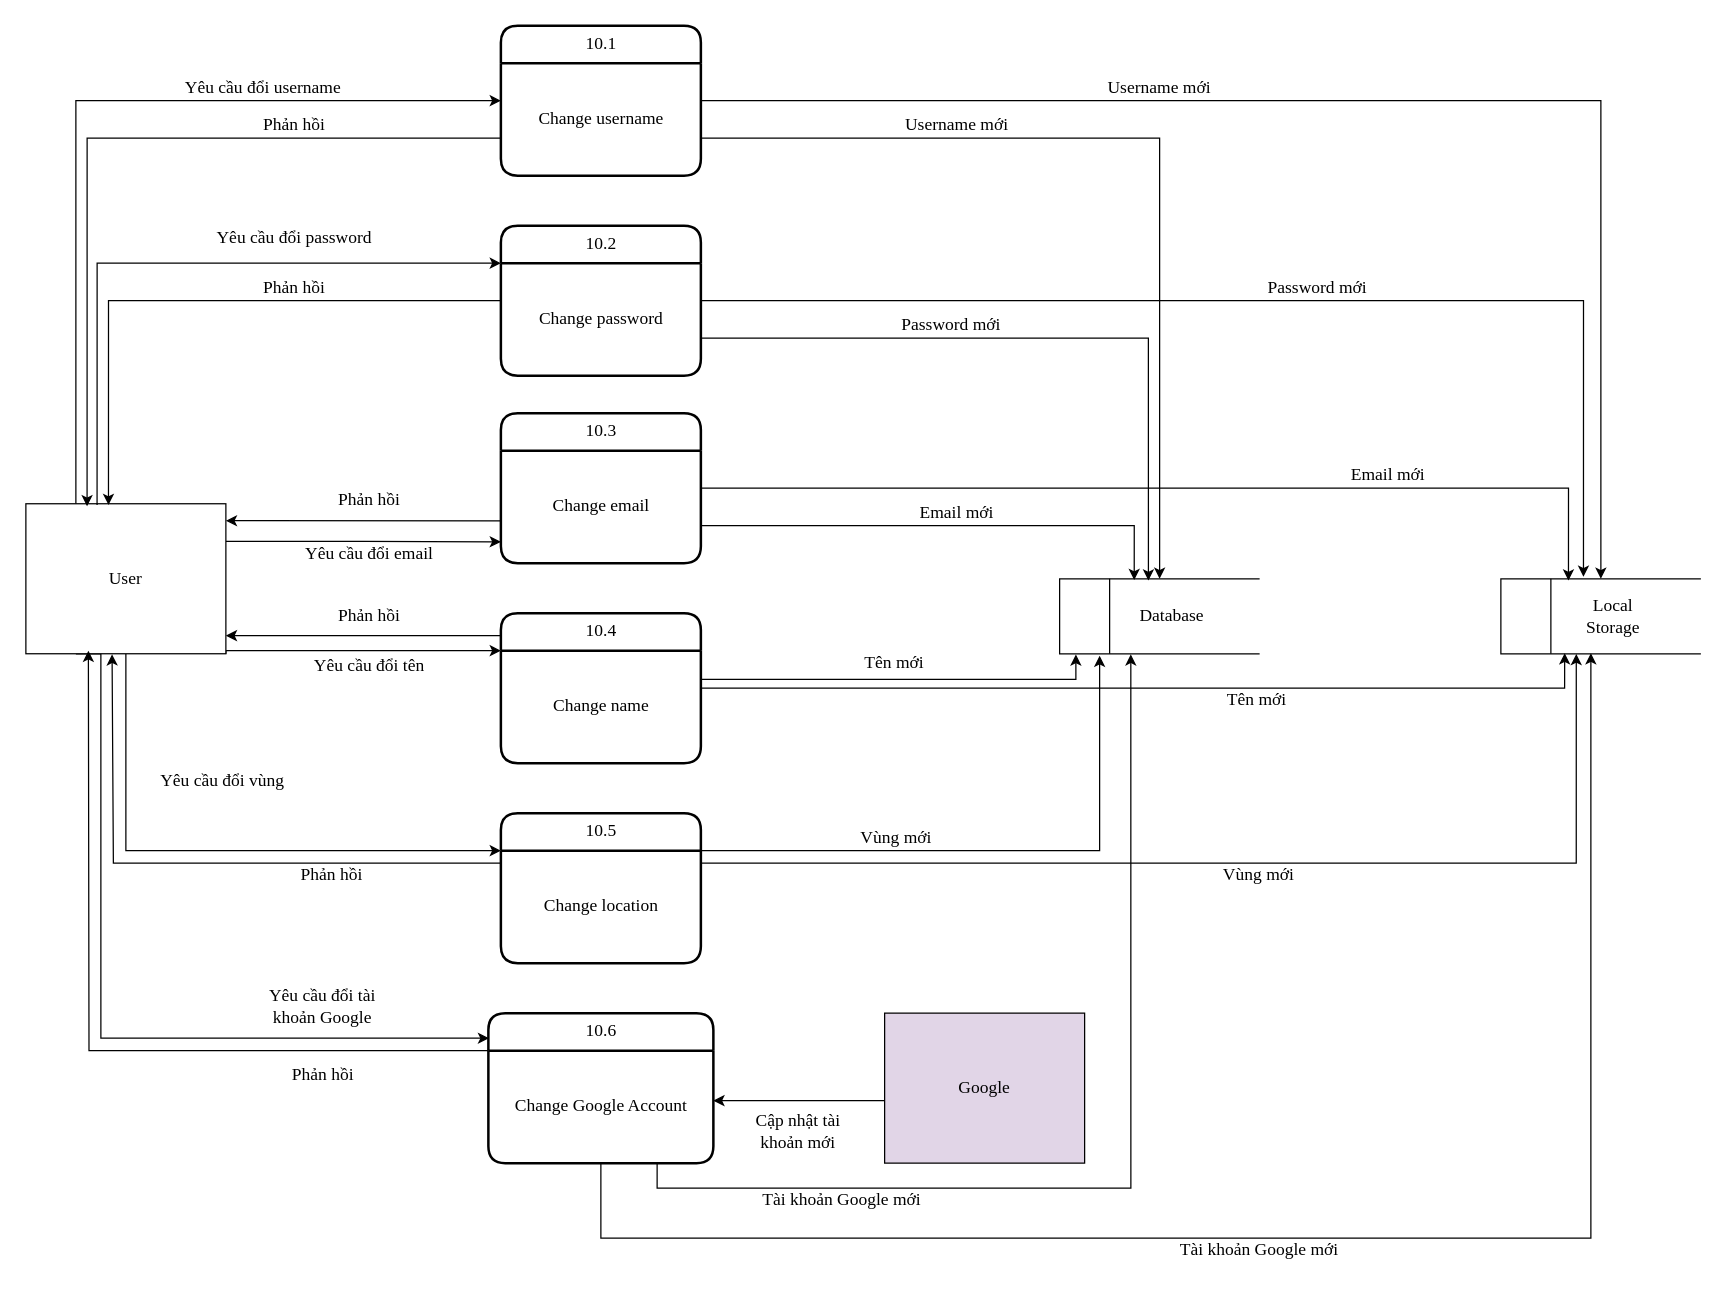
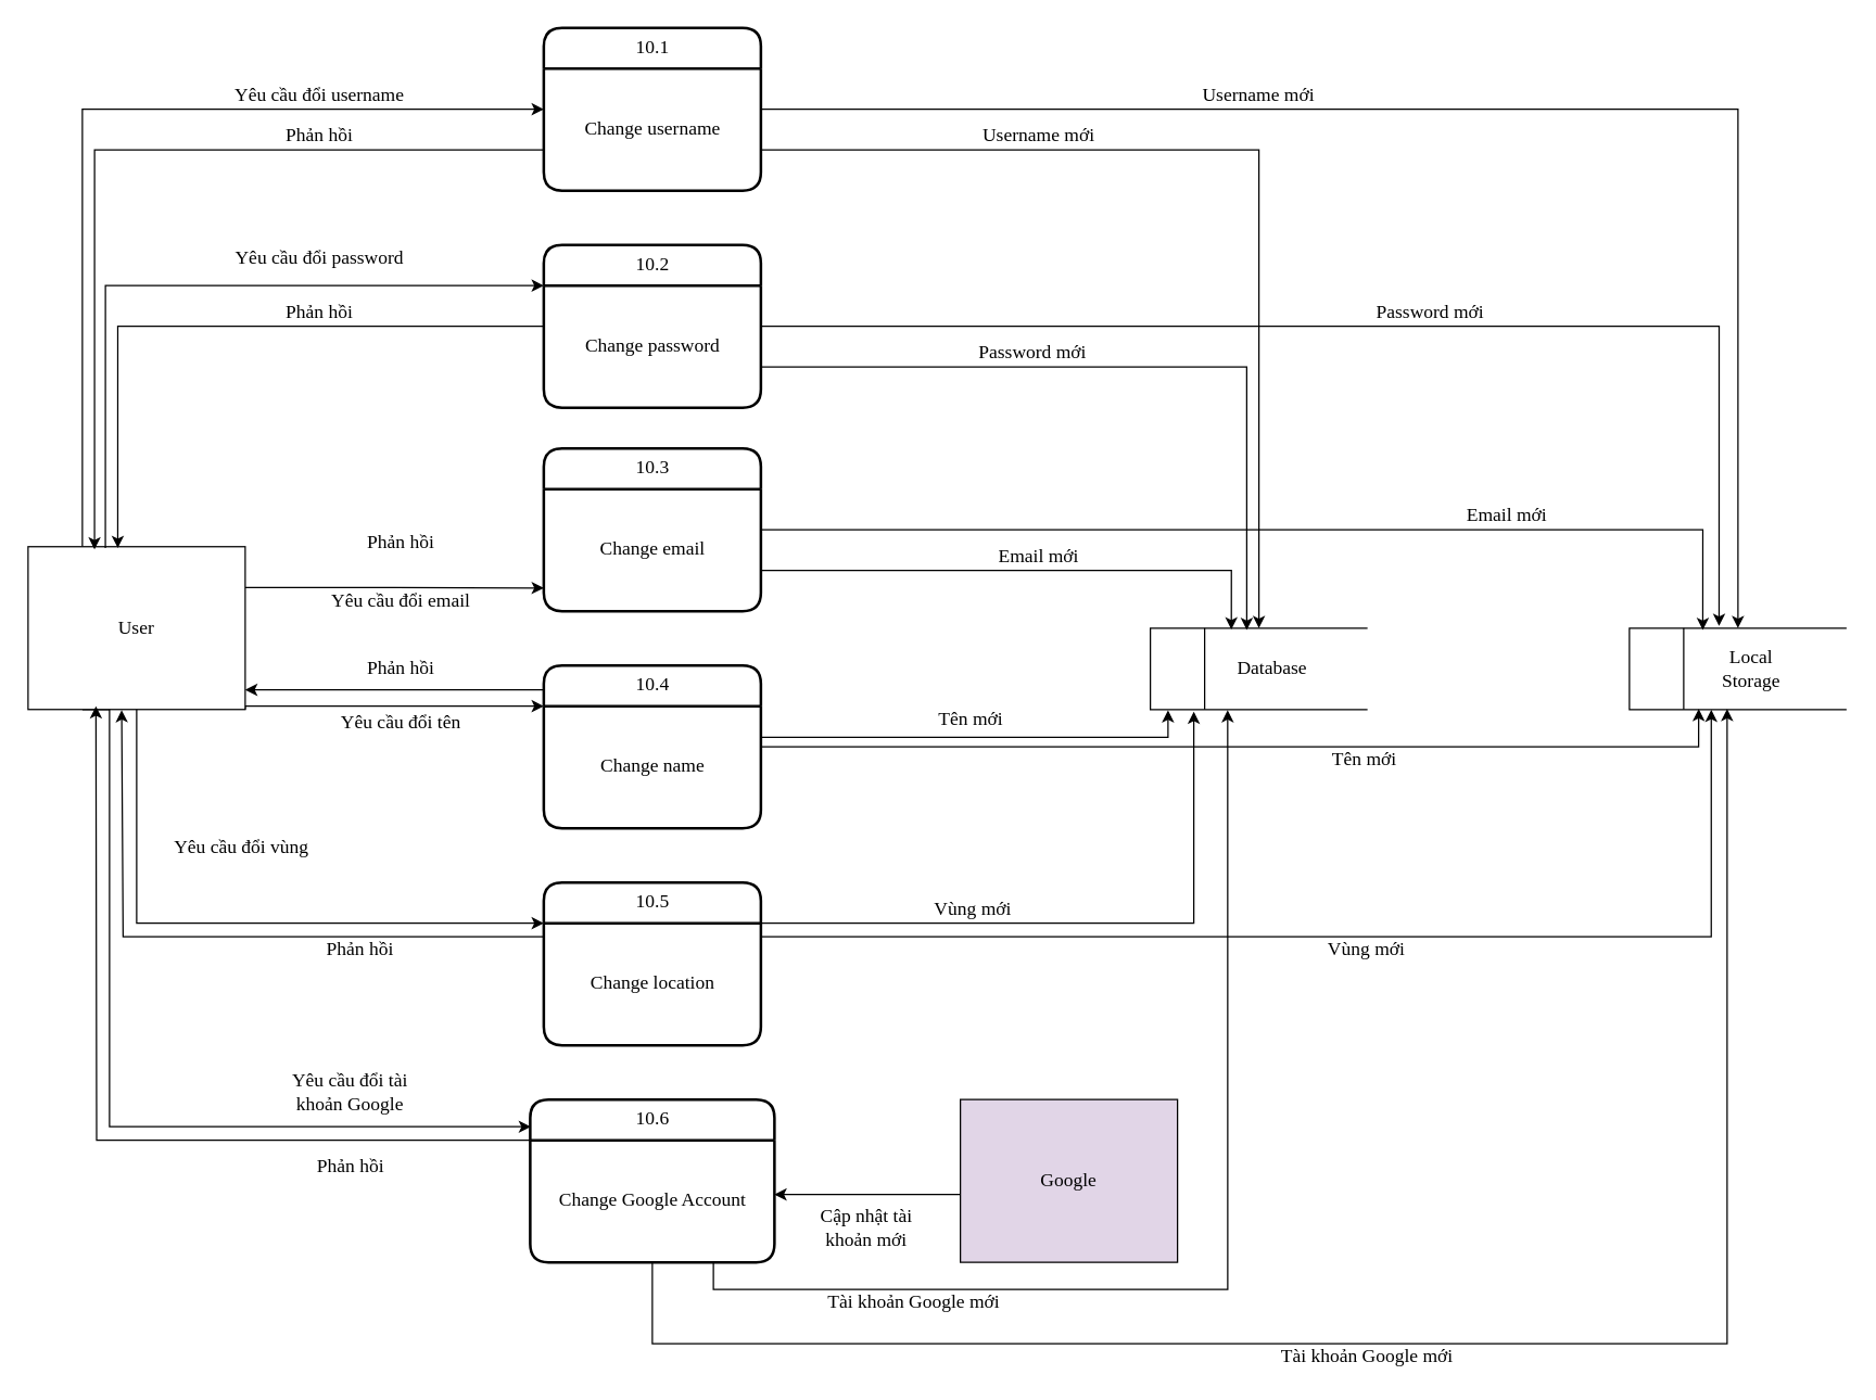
- <mxCell id="44" value="Yêu cầu đổi username" style="text;html=1;strokeColor=none;fillColor=none;align=center;verticalAlign=middle;whiteSpace=wrap;rounded=0;fontFamily=Verdana;fontSize=14;" parent="1" vertex="1"><mxGeometry x="125" y="60" width="170" height="20" as="geometry" /></mxCell>
+ <mxCell id="44" value="Yêu cầu đổi username" style="text;html=1;strokeColor=none;fillColor=none;align=center;verticalAlign=middle;whiteSpace=wrap;rounded=0;fontFamily=Verdana;fontSize=14;" parent="1" vertex="1"><mxGeometry x="150" y="60" width="170" height="20" as="geometry" /></mxCell>
- <mxCell id="33" style="edgeStyle=orthogonalEdgeStyle;rounded=0;orthogonalLoop=1;jettySize=auto;html=1;exitX=0;exitY=0.75;exitDx=0;exitDy=0;entryX=1;entryY=0.113;entryDx=0;entryDy=0;entryPerimeter=0;" edge="1" parent="1" source="36" target="10"><mxGeometry relative="1" as="geometry"><Array as="points"><mxPoint x="400" y="416" /></Array></mxGeometry></mxCell>
